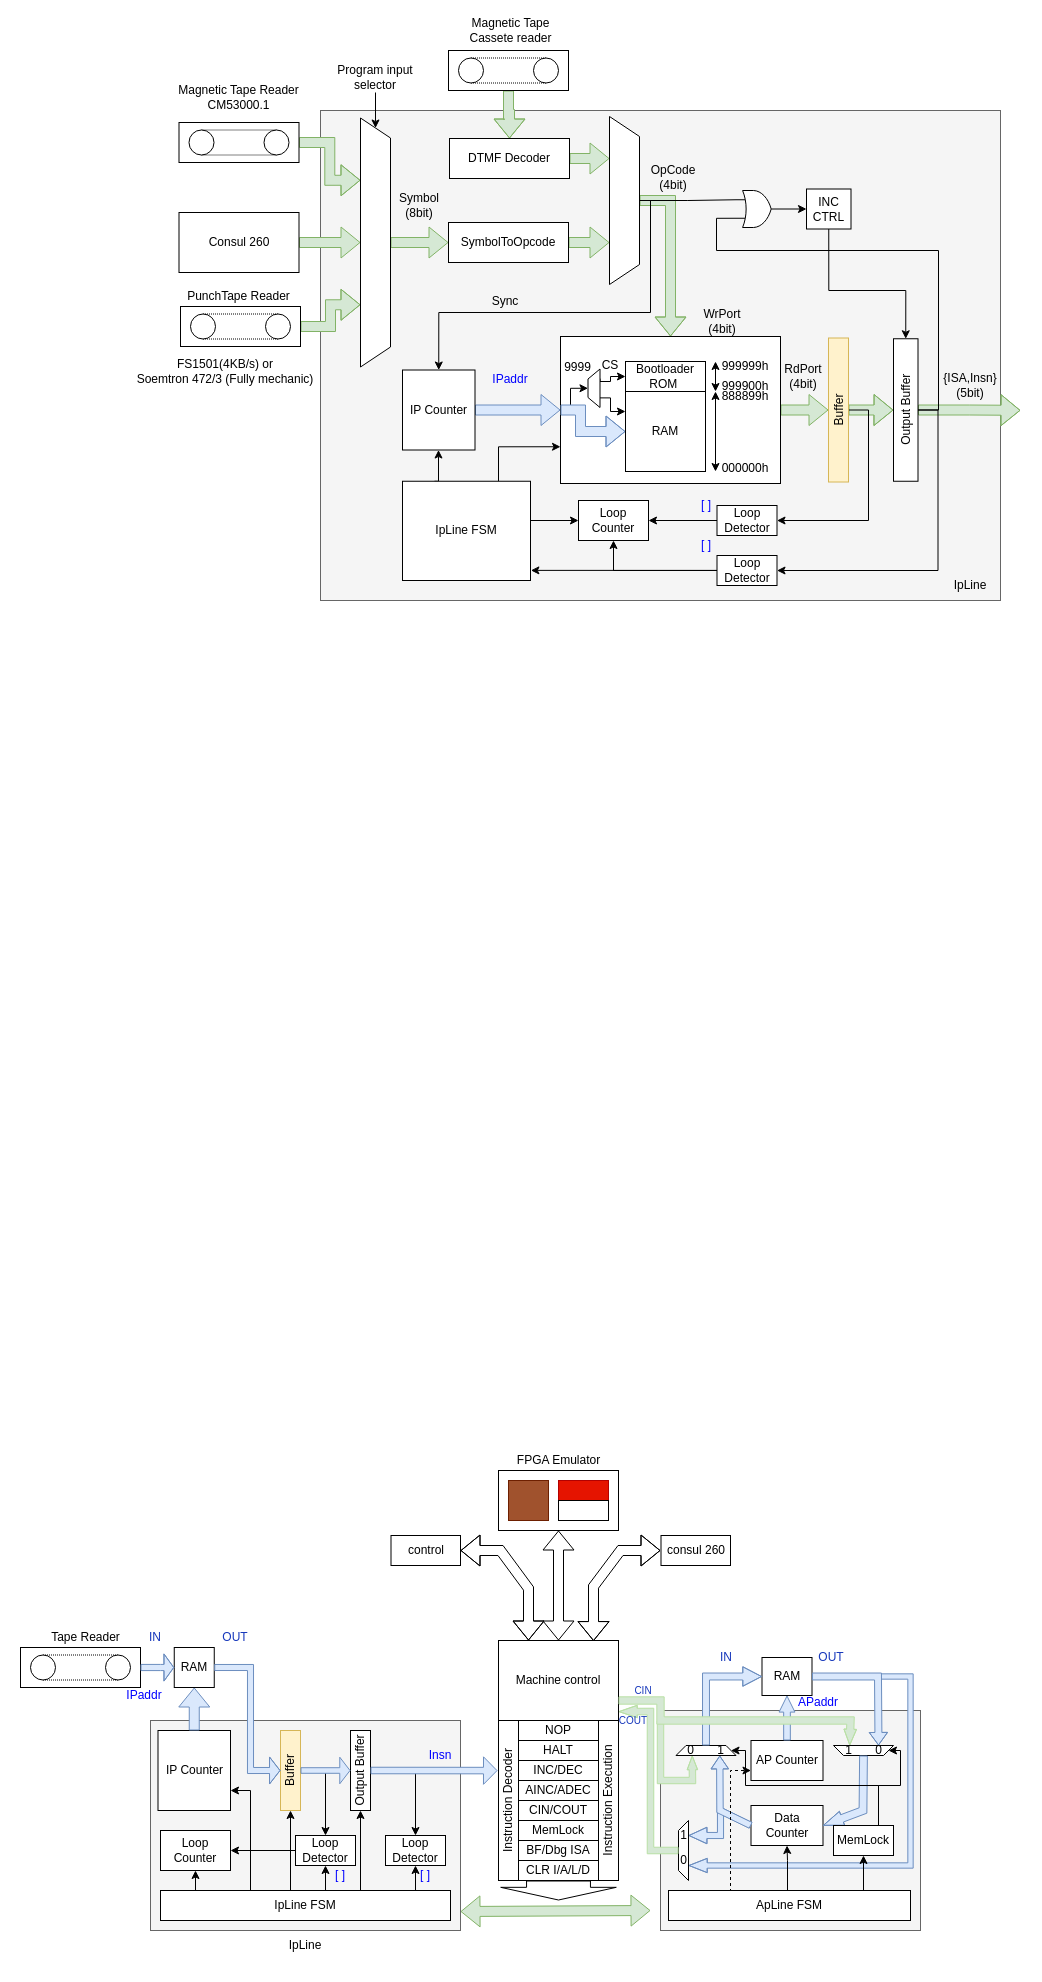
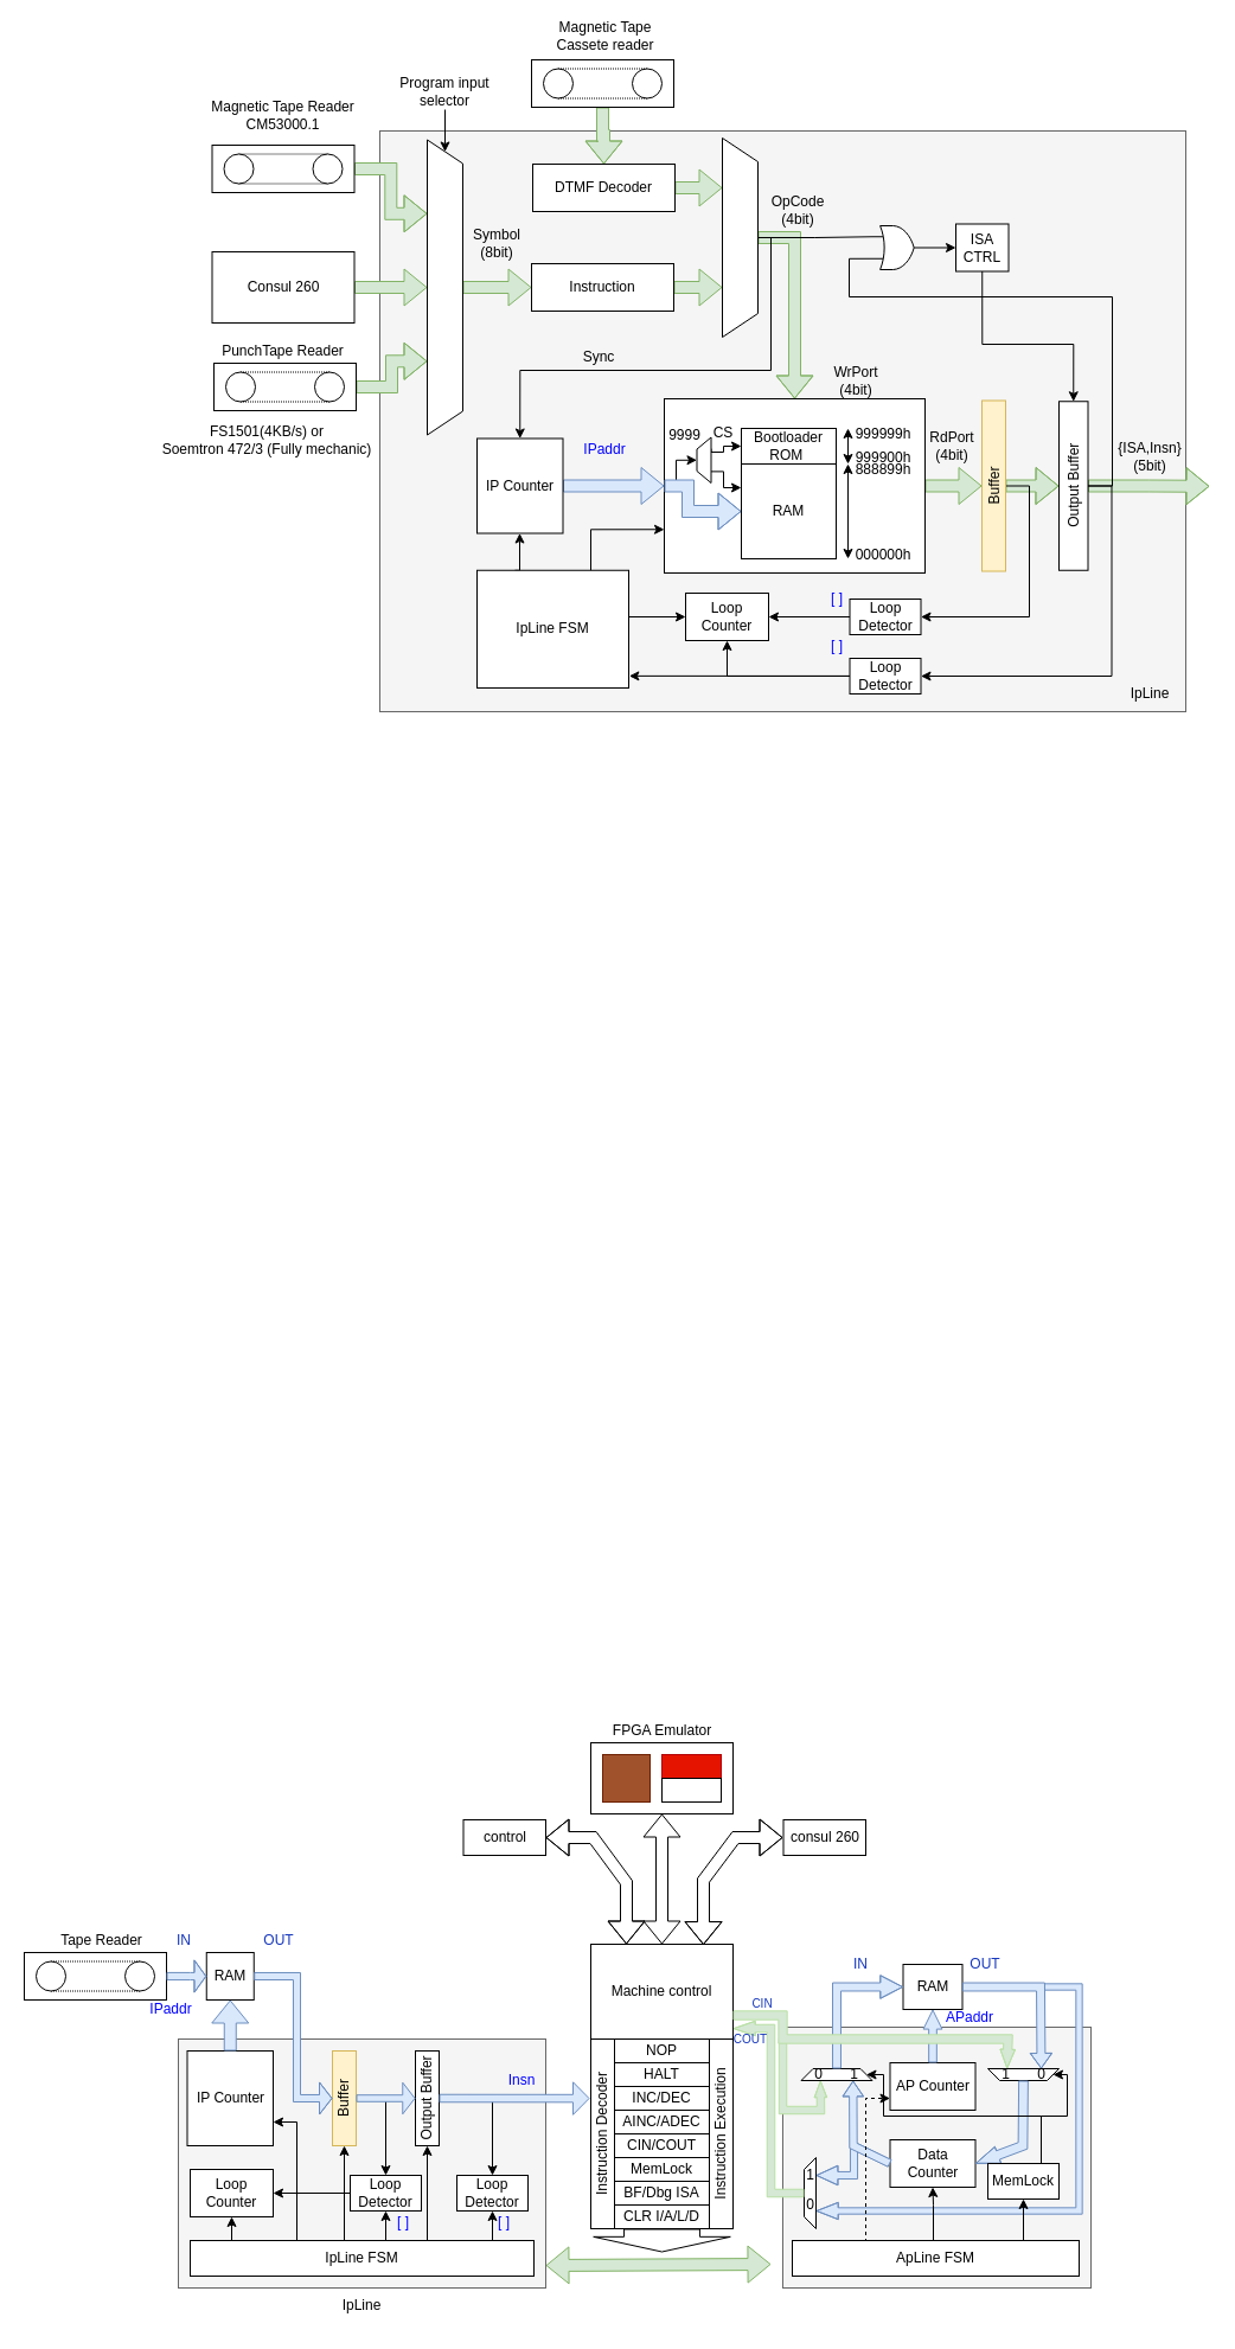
- <mxCell id="143" value="INC CTRL" style="rounded=0;whiteSpace=wrap;html=1;" parent="1" vertex="1"><mxGeometry x="806" y="188.5" width="44.5" height="40" as="geometry" /></mxCell>
+ <mxCell id="143" value="ISA CTRL" style="rounded=0;whiteSpace=wrap;html=1;" parent="1" vertex="1"><mxGeometry x="806" y="188.5" width="44.5" height="40" as="geometry" /></mxCell>
- <mxCell id="120" value="SymbolToOpcode" style="rounded=0;whiteSpace=wrap;html=1;" parent="1" vertex="1"><mxGeometry x="448" y="222" width="120" height="40" as="geometry" /></mxCell>
+ <mxCell id="120" value="Instruction" style="rounded=0;whiteSpace=wrap;html=1;" parent="1" vertex="1"><mxGeometry x="448" y="222" width="120" height="40" as="geometry" /></mxCell>
